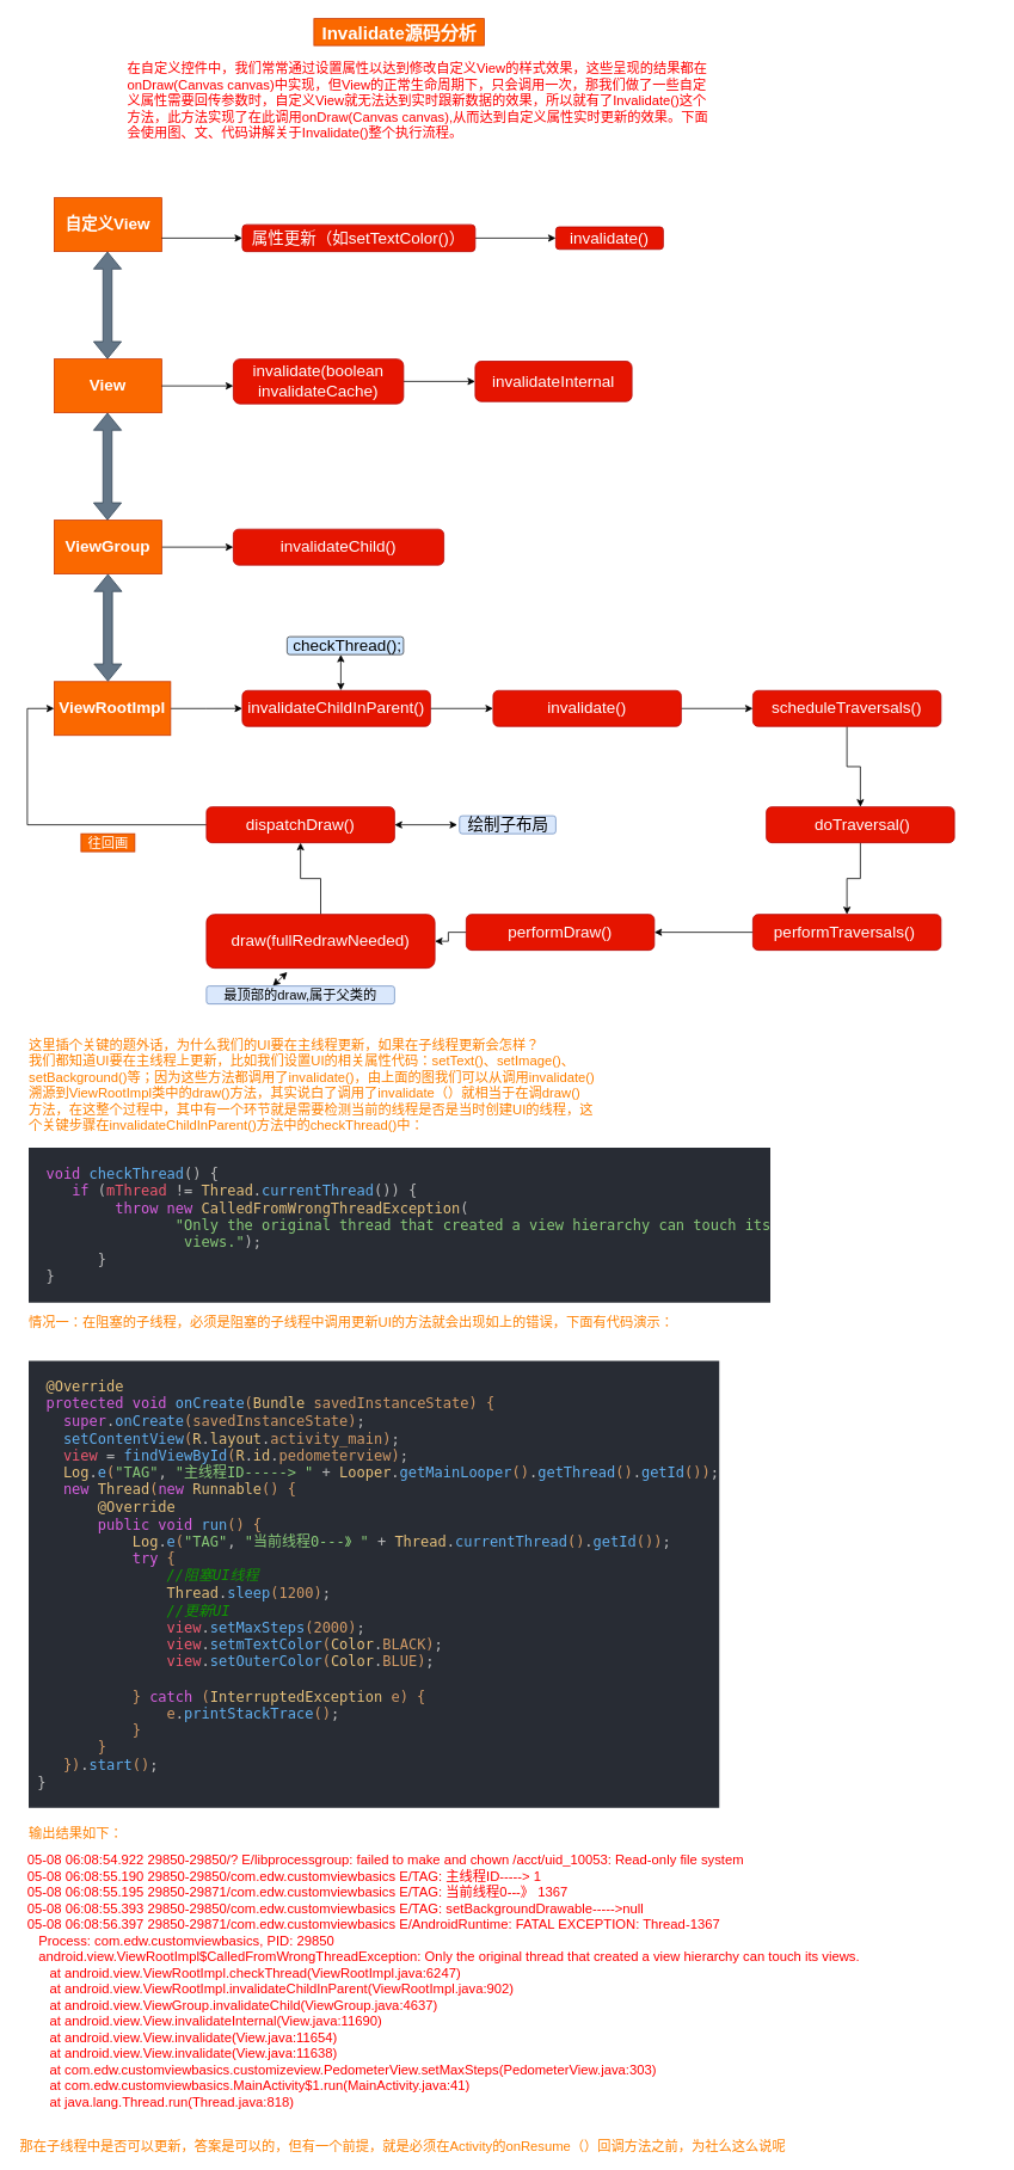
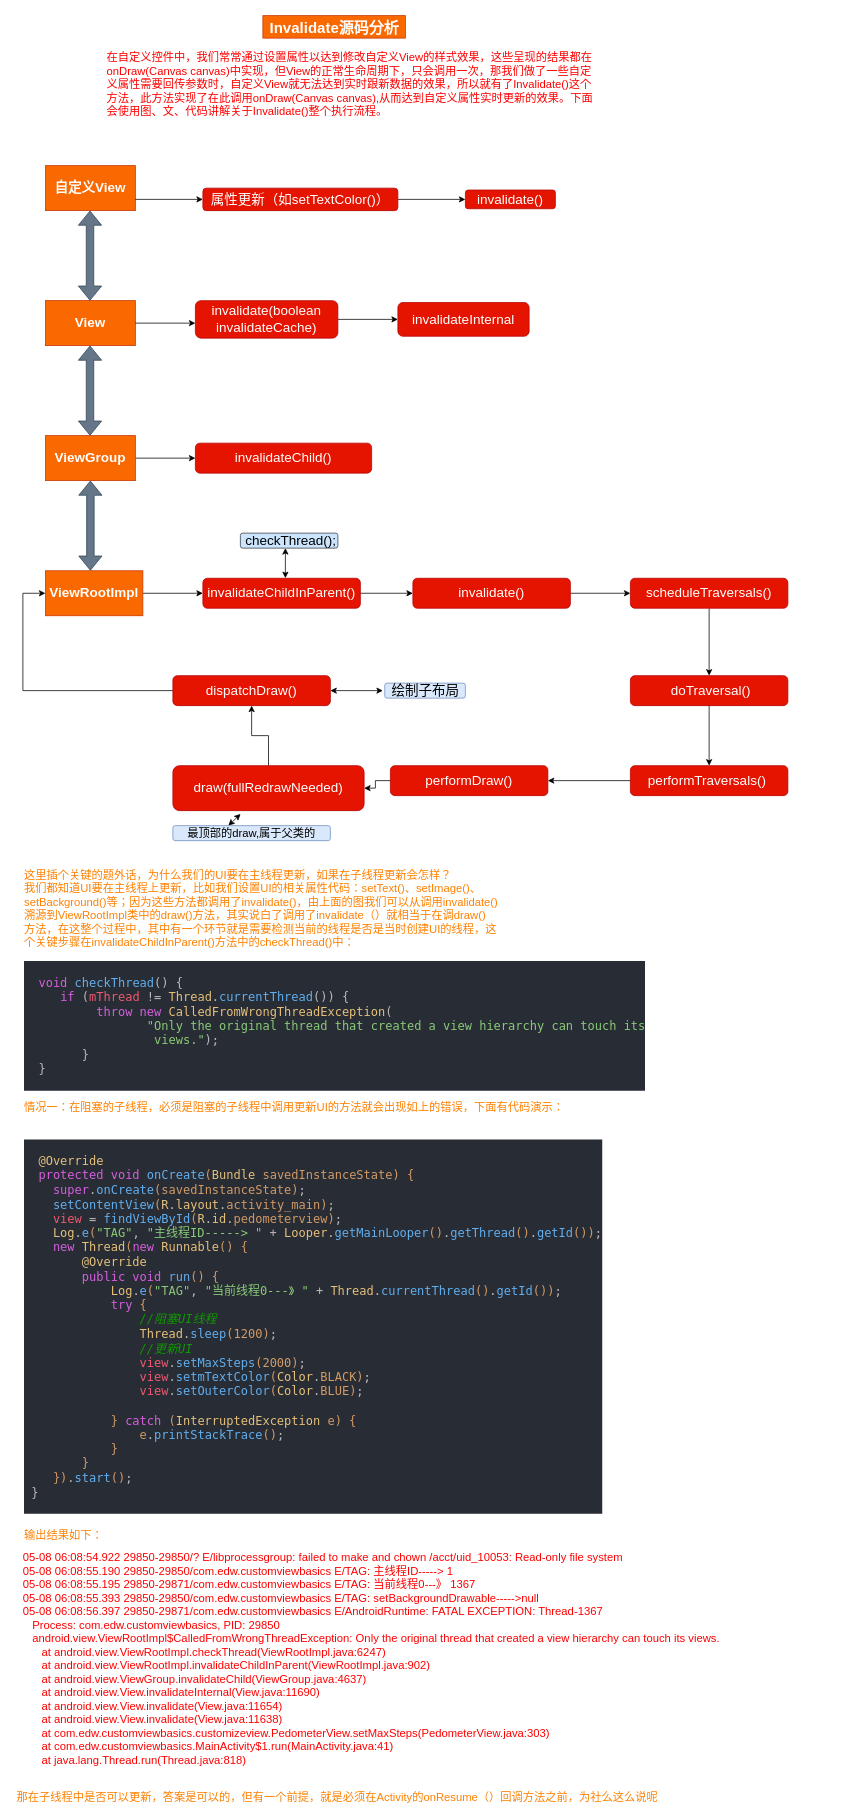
- <mxCell id="28" value="&amp;nbsp;doTraversal()" style="whiteSpace=wrap;html=1;rounded=1;fontSize=18;fontColor=#ffffff;strokeColor=#B20000;fillColor=#e51400;" parent="1" vertex="1"><mxGeometry x="855" y="900" width="210" height="40" as="geometry" /></mxCell>
+ <mxCell id="28" value="&amp;nbsp;doTraversal()" style="whiteSpace=wrap;html=1;rounded=1;fontSize=18;fontColor=#ffffff;strokeColor=#B20000;fillColor=#e51400;" parent="1" vertex="1"><mxGeometry x="840" y="900" width="210" height="40" as="geometry" /></mxCell>
- <mxCell id="49" value="往回画" style="text;html=1;align=center;verticalAlign=middle;resizable=0;points=[];autosize=1;fontSize=15;fillColor=#fa6800;strokeColor=#C73500;fontColor=#ffffff;" parent="1" vertex="1"><mxGeometry x="90" y="930" width="60" height="20" as="geometry" /></mxCell>
